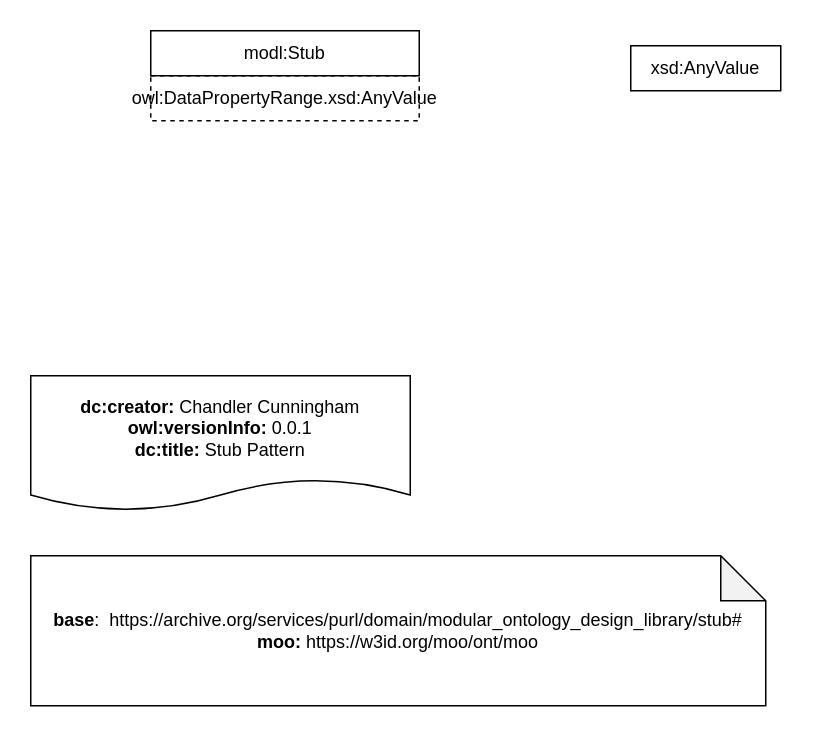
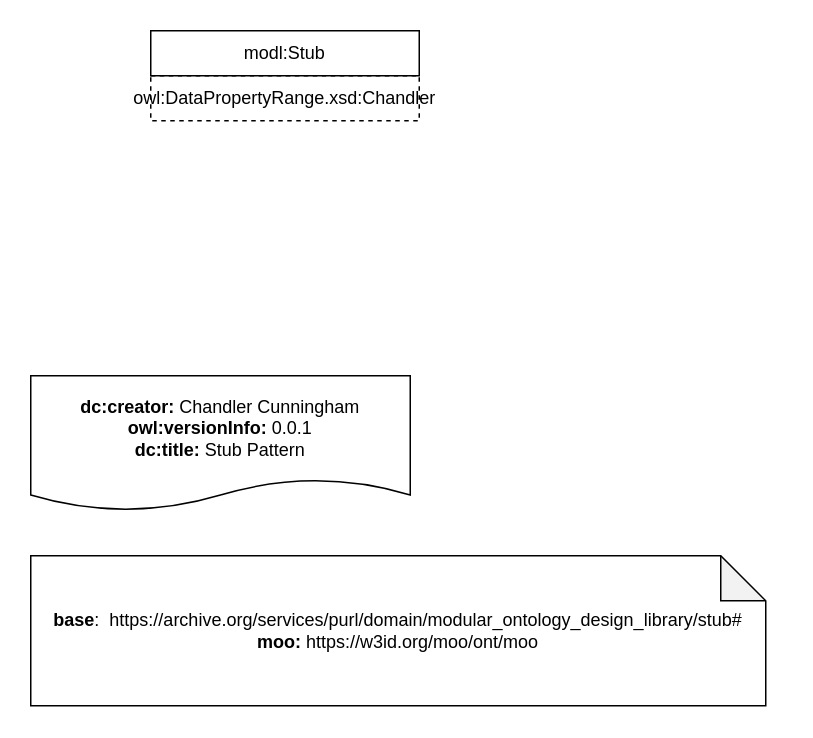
- <mxCell id="4" value="xsd:AnyValue" style="rounded=0;whiteSpace=wrap;html=1;snapToPoint=1;points=[[0.1,0],[0.2,0],[0.3,0],[0.4,0],[0.5,0],[0.6,0],[0.7,0],[0.8,0],[0.9,0],[0,0.1],[0,0.3],[0,0.5],[0,0.7],[0,0.9],[0.1,1],[0.2,1],[0.3,1],[0.4,1],[0.5,1],[0.6,1],[0.7,1],[0.8,1],[0.9,1],[1,0.1],[1,0.3],[1,0.5],[1,0.7],[1,0.9]];" vertex="1" parent="1"><mxGeometry x="420" y="30" width="100" height="30" as="geometry" /></mxCell>
- <mxCell id="5" value="owl:DataPropertyRange.xsd:AnyValue" style="rounded=0;whiteSpace=wrap;html=1;snapToPoint=1;points=[[0.1,0],[0.2,0],[0.3,0],[0.4,0],[0.5,0],[0.6,0],[0.7,0],[0.8,0],[0.9,0],[0,0.1],[0,0.3],[0,0.5],[0,0.7],[0,0.9],[0.1,1],[0.2,1],[0.3,1],[0.4,1],[0.5,1],[0.6,1],[0.7,1],[0.8,1],[0.9,1],[1,0.1],[1,0.3],[1,0.5],[1,0.7],[1,0.9]];dashed=1;" vertex="1" parent="1"><mxGeometry x="100" y="50" width="179" height="30" as="geometry" /></mxCell>
+ <mxCell id="5" value="owl:DataPropertyRange.xsd:Chandler" style="rounded=0;whiteSpace=wrap;html=1;snapToPoint=1;points=[[0.1,0],[0.2,0],[0.3,0],[0.4,0],[0.5,0],[0.6,0],[0.7,0],[0.8,0],[0.9,0],[0,0.1],[0,0.3],[0,0.5],[0,0.7],[0,0.9],[0.1,1],[0.2,1],[0.3,1],[0.4,1],[0.5,1],[0.6,1],[0.7,1],[0.8,1],[0.9,1],[1,0.1],[1,0.3],[1,0.5],[1,0.7],[1,0.9]];dashed=1;" vertex="1" parent="1"><mxGeometry x="100" y="50" width="179" height="30" as="geometry" /></mxCell>
